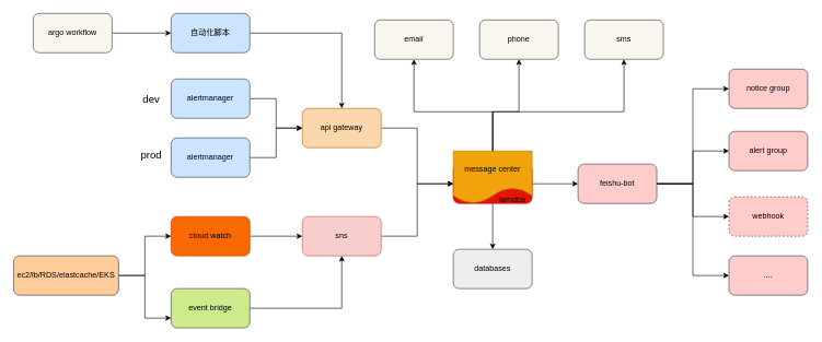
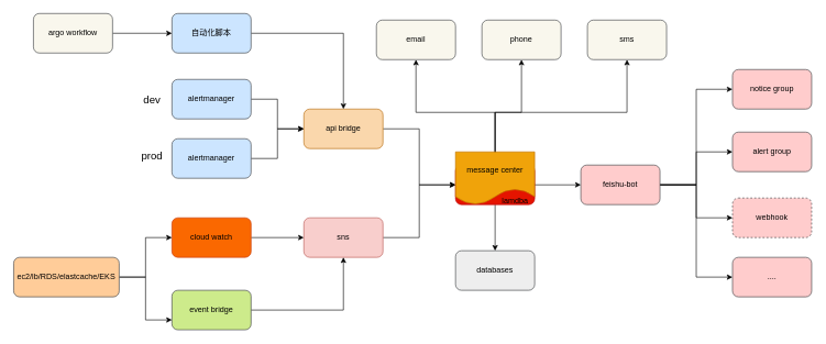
- <mxCell id="15" value="api gateway" style="rounded=1;whiteSpace=wrap;html=1;fillColor=#fad7ac;strokeColor=#b46504;" parent="1" vertex="1"><mxGeometry x="460" y="165" width="120" height="60" as="geometry" /></mxCell>
+ <mxCell id="15" value="api bridge" style="rounded=1;whiteSpace=wrap;html=1;fillColor=#fad7ac;strokeColor=#b46504;" parent="1" vertex="1"><mxGeometry x="460" y="165" width="120" height="60" as="geometry" /></mxCell>
